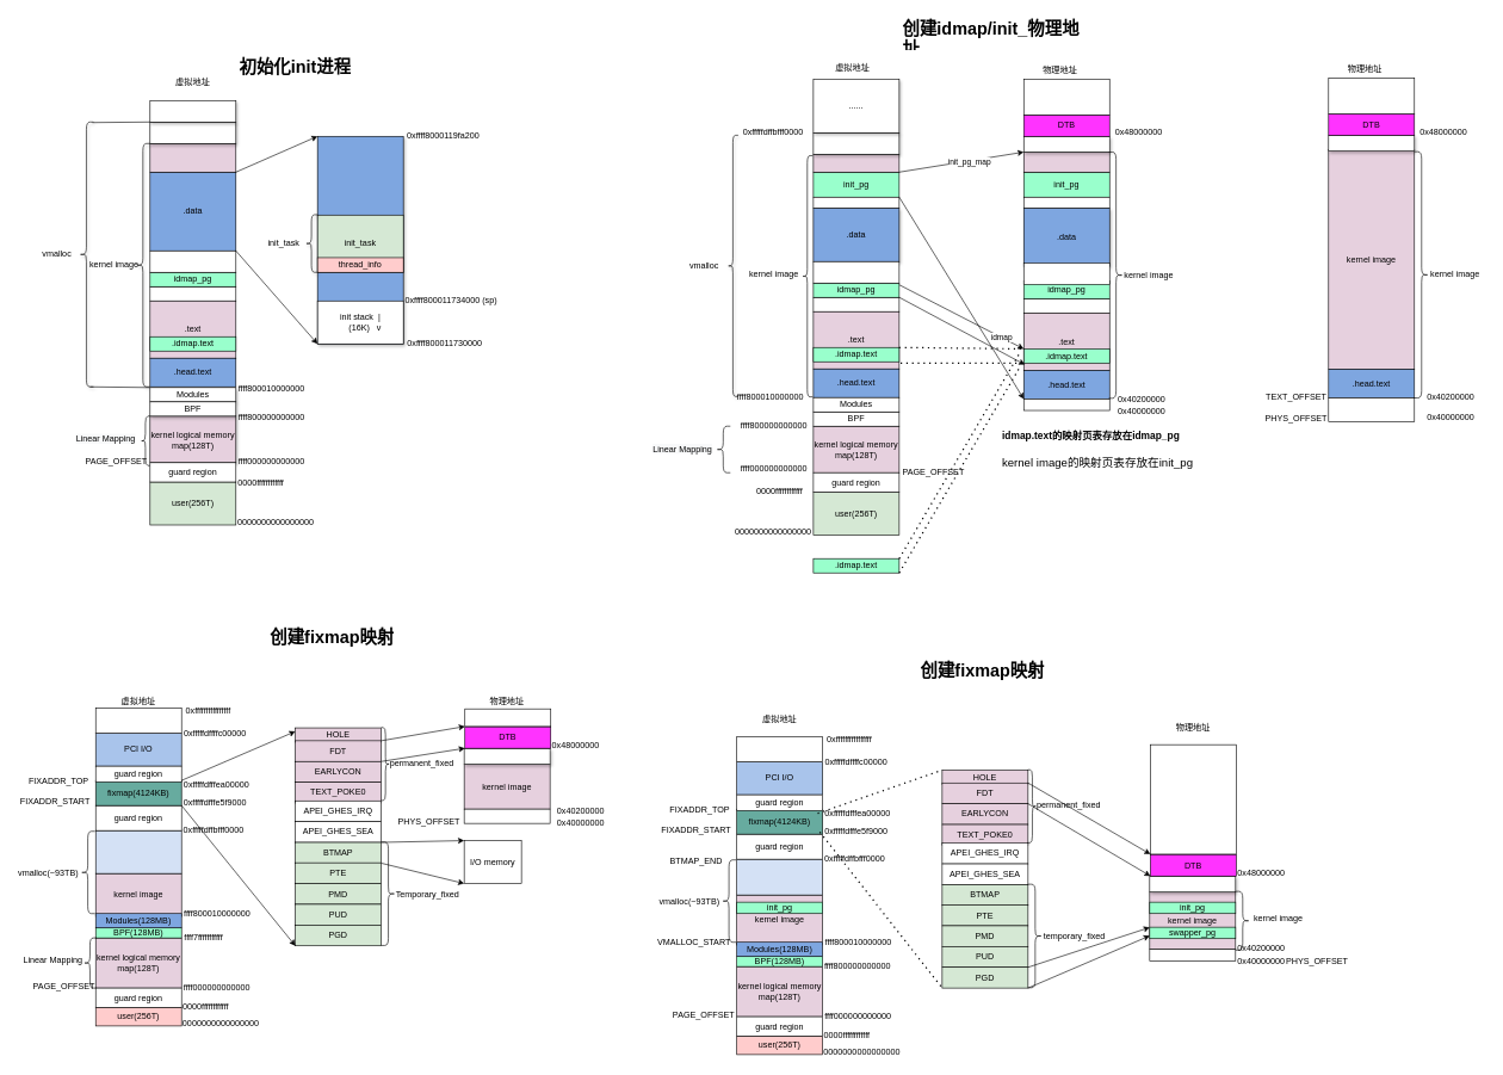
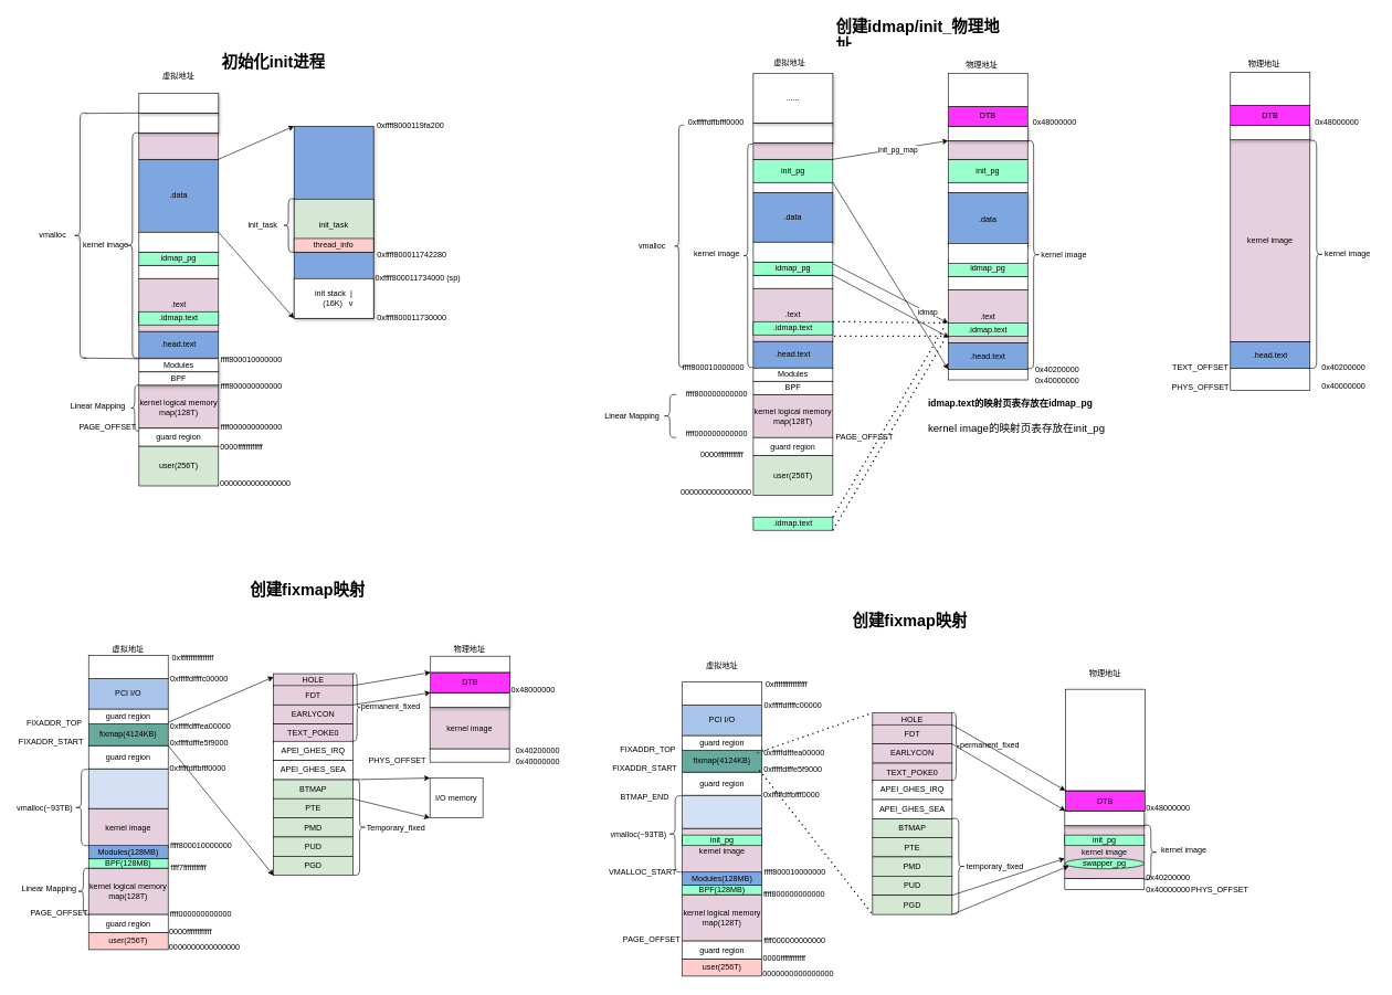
+ <mxCell id="65" value="0xffff800011742280" style="text;html=1;strokeColor=none;fillColor=none;align=center;verticalAlign=middle;whiteSpace=wrap;rounded=0;" parent="1" vertex="1"><mxGeometry x="566" y="375" width="110" height="20" as="geometry" /></mxCell>
- <mxCell id="220" value="swapper_pg" style="rounded=0;whiteSpace=wrap;html=1;shadow=0;strokeColor=#000000;fillColor=#99FFCC;" parent="1" vertex="1"><mxGeometry x="1606" y="1295" width="120" height="16" as="geometry" /></mxCell>
+ <mxCell id="220" value="swapper_pg" style="ellipse;whiteSpace=wrap;html=1;shadow=0;strokeColor=#000000;fillColor=#99FFCC;" parent="1" vertex="1"><mxGeometry x="1606" y="1295" width="120" height="16" as="geometry" /></mxCell>
